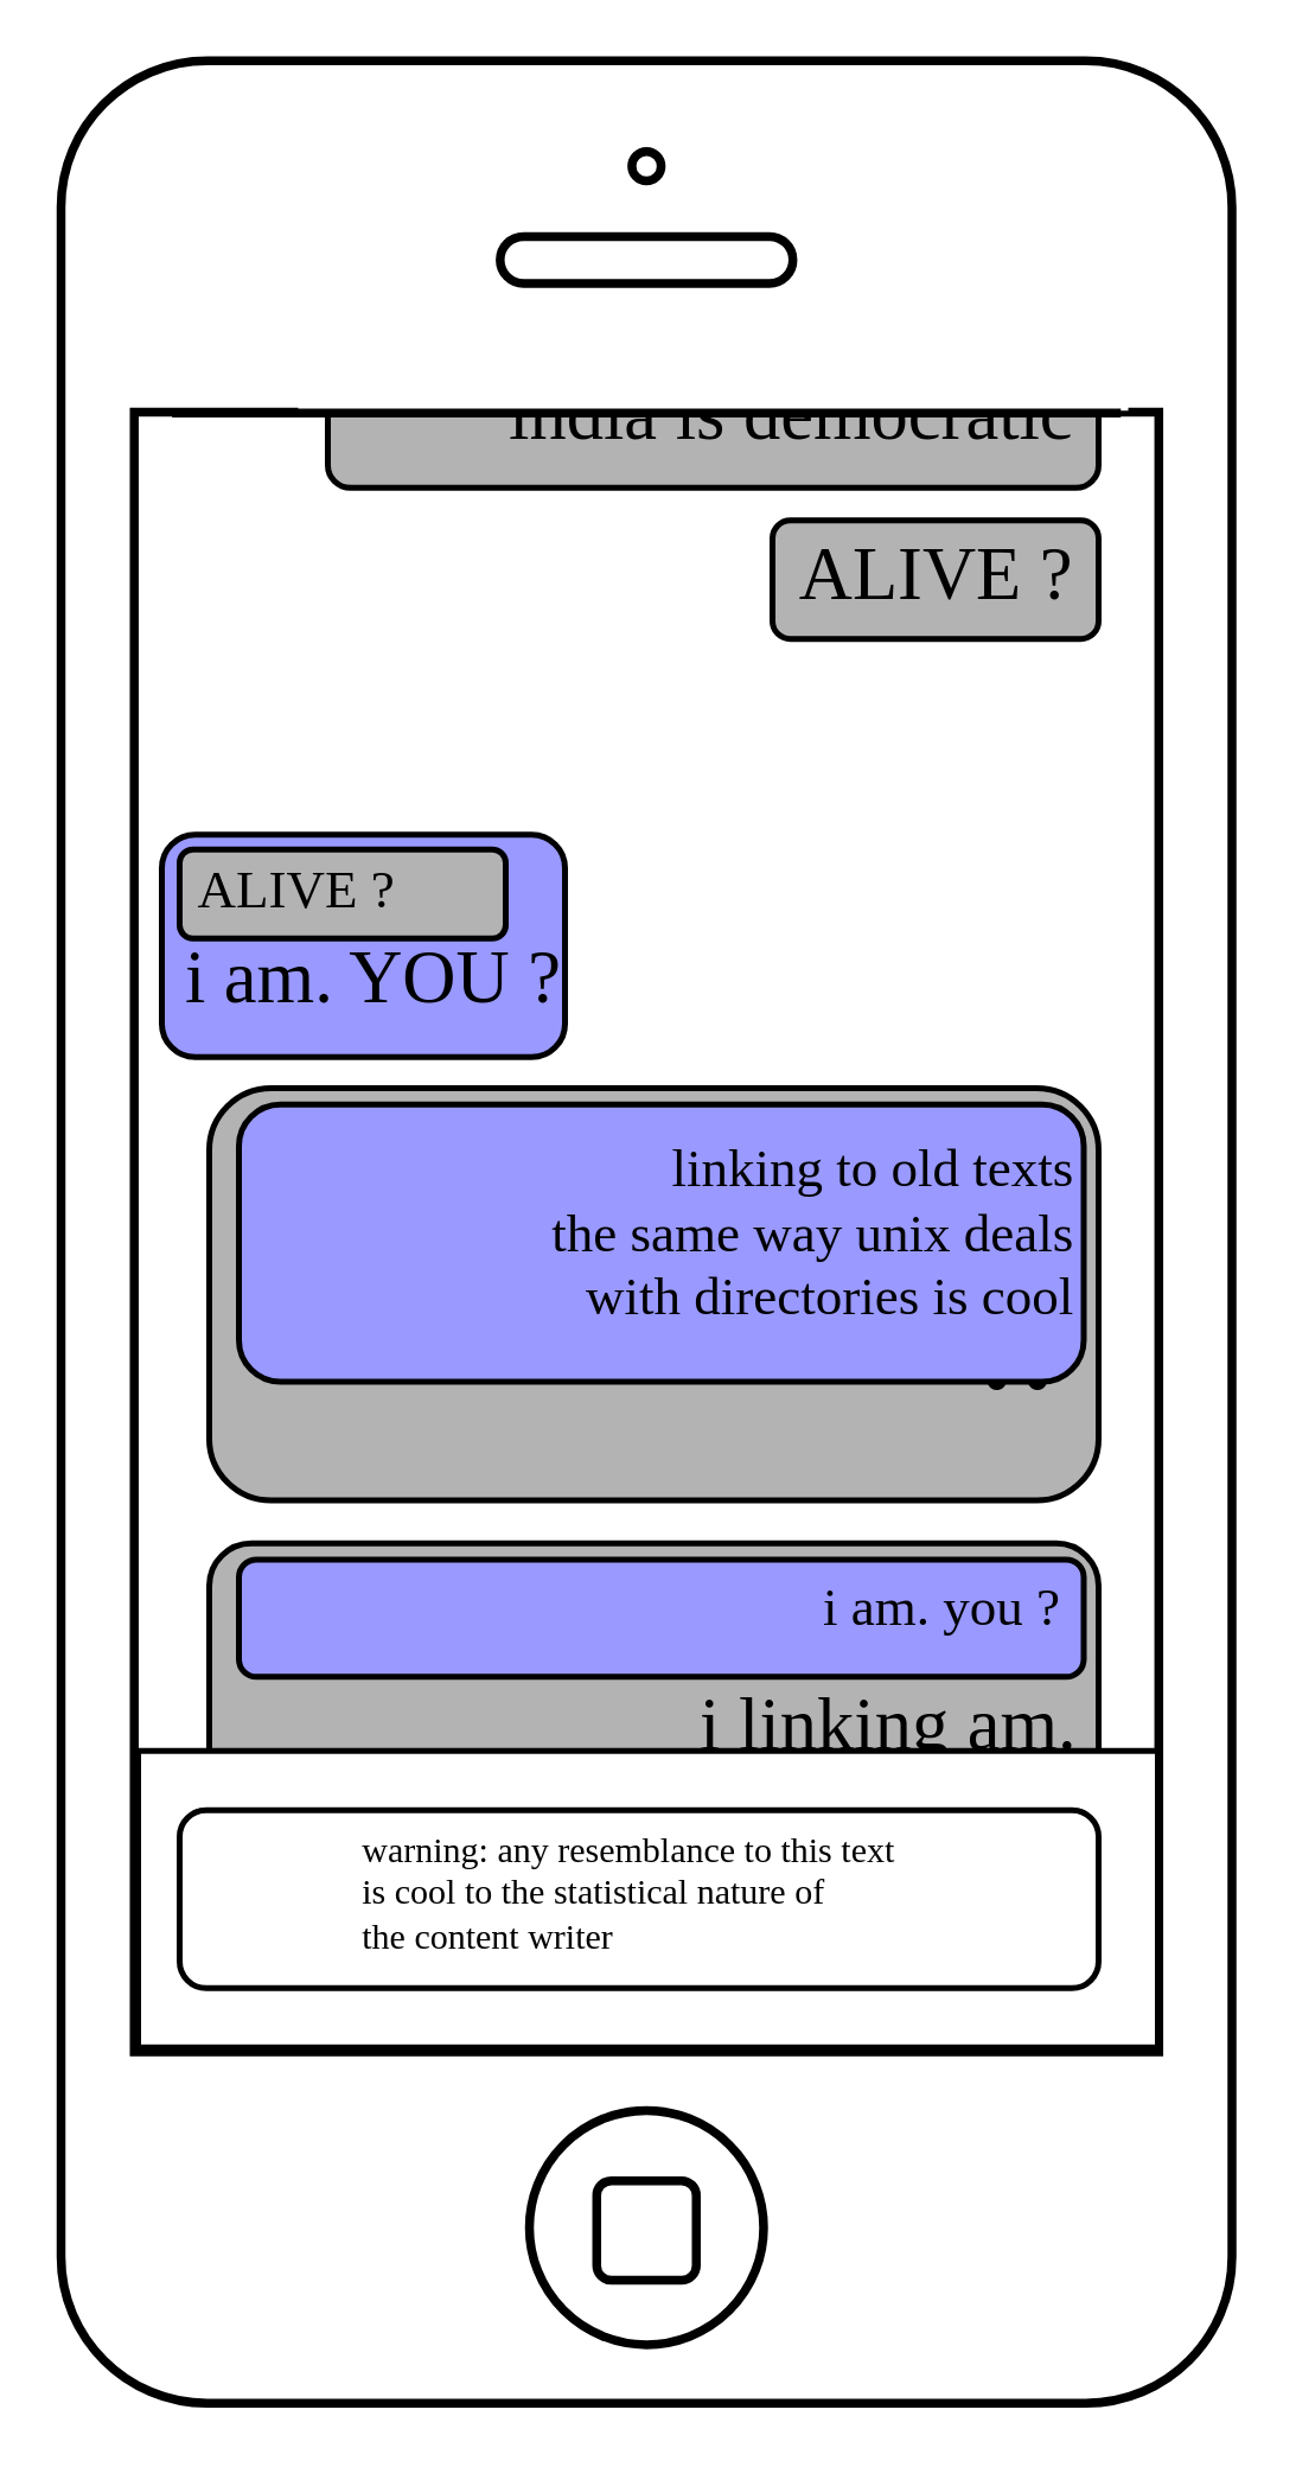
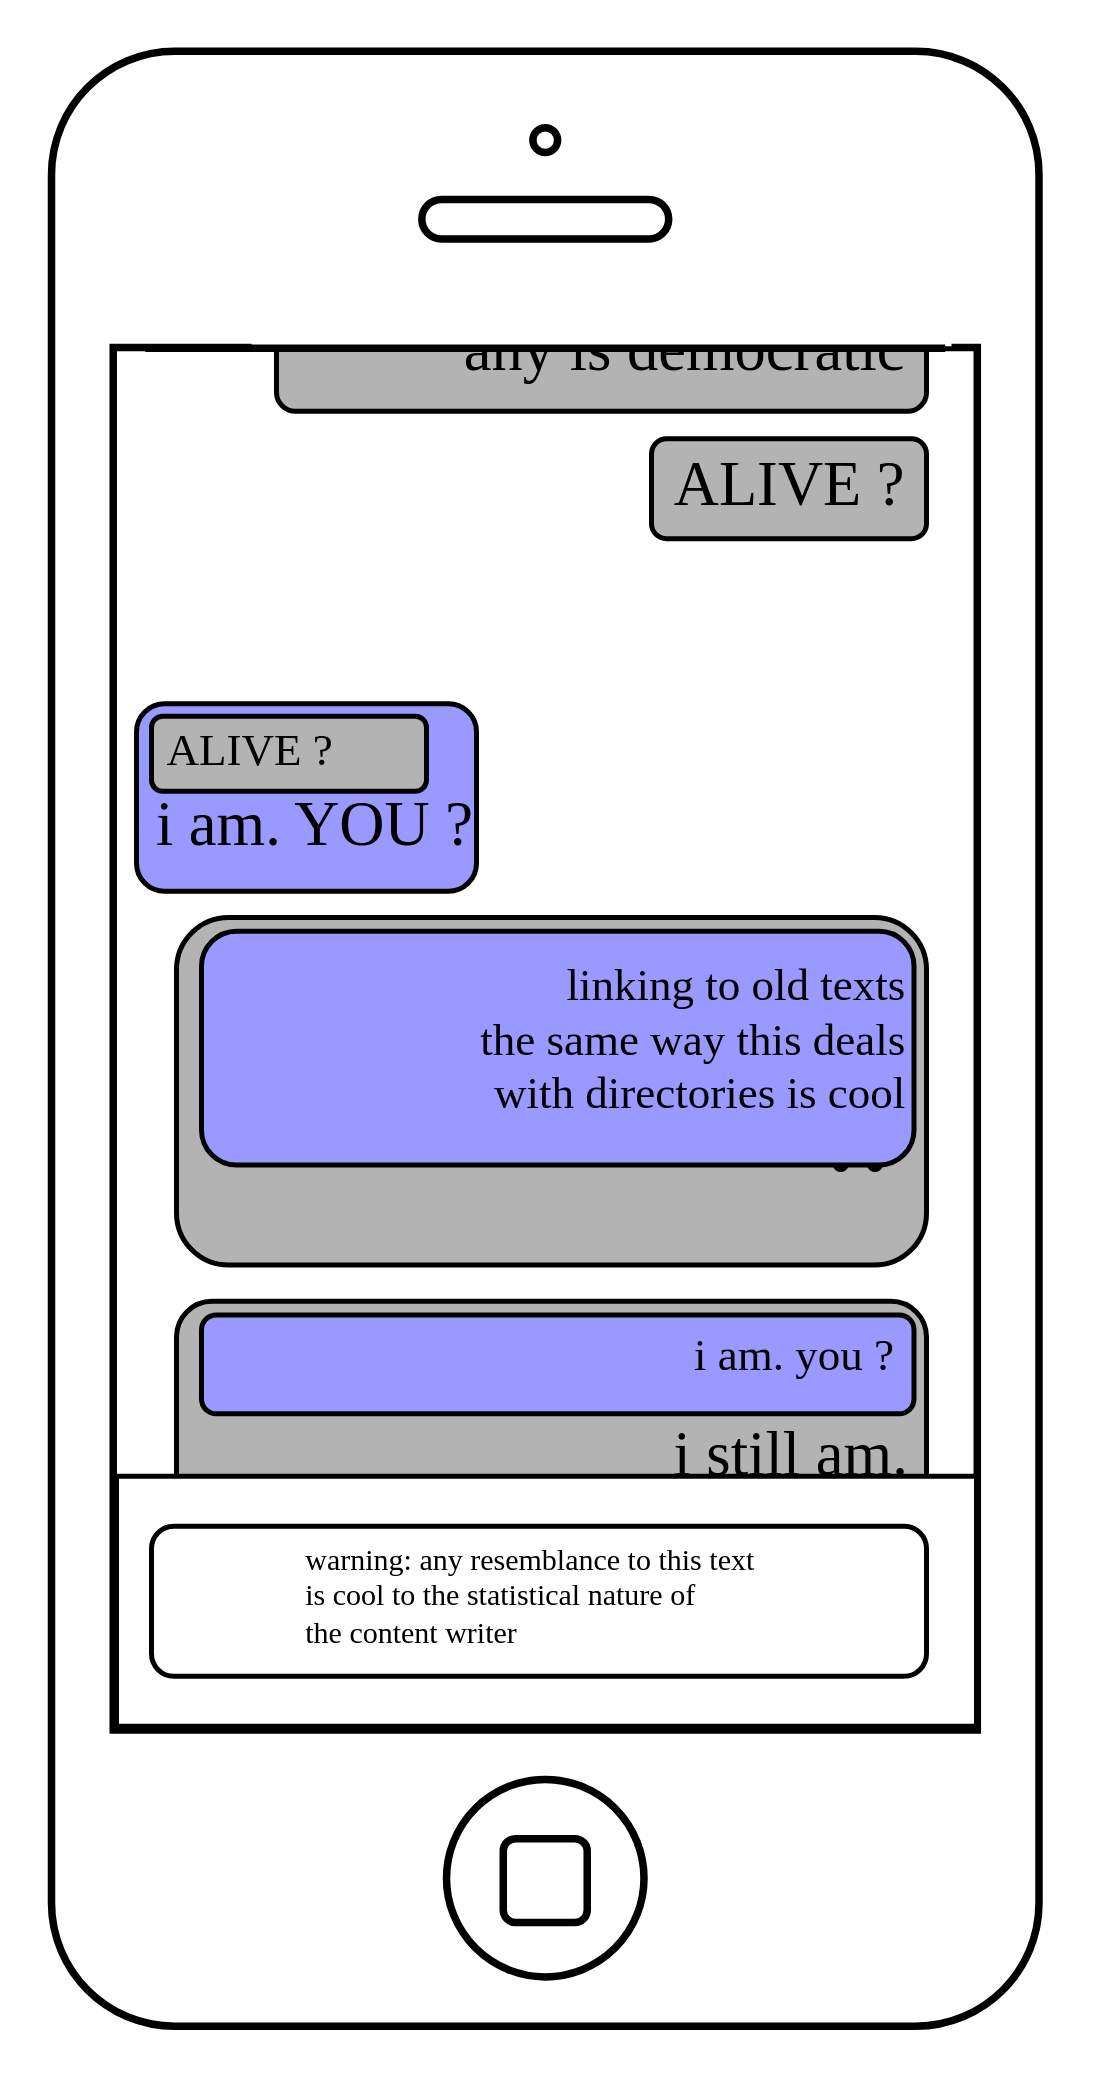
- <mxCell id="7" value="&lt;font style=&quot;font-size: 25px&quot;&gt;india is democratic&amp;nbsp;&lt;/font&gt;" style="rounded=1;whiteSpace=wrap;html=1;strokeColor=#000000;strokeWidth=2;fontFamily=xkcd;align=right;fillColor=#B3B3B3;" vertex="1" parent="1"><mxGeometry x="110" y="113" width="260" height="51" as="geometry" /></mxCell>
+ <mxCell id="7" value="&lt;font style=&quot;font-size: 25px&quot;&gt;any is democratic&amp;nbsp;&lt;/font&gt;" style="rounded=1;whiteSpace=wrap;html=1;strokeColor=#000000;strokeWidth=2;fontFamily=xkcd;align=right;fillColor=#B3B3B3;" vertex="1" parent="1"><mxGeometry x="110" y="113" width="260" height="51" as="geometry" /></mxCell>
- <mxCell id="13" value="&lt;span style=&quot;font-size: 18px&quot;&gt;linking to old texts &lt;br&gt;the same way unix deals &lt;br&gt;with directories is cool&lt;/span&gt;" style="rounded=1;html=1;strokeColor=#000000;strokeWidth=2;fontFamily=xkcd;align=right;whiteSpace=wrap;verticalAlign=middle;spacingBottom=6;spacingRight=1;fillColor=#9999FF;" vertex="1" parent="1"><mxGeometry x="80" y="372" width="285" height="93.5" as="geometry" /></mxCell>
+ <mxCell id="13" value="&lt;span style=&quot;font-size: 18px&quot;&gt;linking to old texts &lt;br&gt;the same way this deals &lt;br&gt;with directories is cool&lt;/span&gt;" style="rounded=1;html=1;strokeColor=#000000;strokeWidth=2;fontFamily=xkcd;align=right;whiteSpace=wrap;verticalAlign=middle;spacingBottom=6;spacingRight=1;fillColor=#9999FF;" vertex="1" parent="1"><mxGeometry x="80" y="372" width="285" height="93.5" as="geometry" /></mxCell>
- <mxCell id="3" value="&lt;font style=&quot;font-size: 25px&quot;&gt;i linking am.&lt;/font&gt;" style="rounded=1;html=1;strokeColor=#000000;strokeWidth=2;fontFamily=xkcd;align=right;whiteSpace=wrap;verticalAlign=middle;spacingTop=26;spacingRight=5;fillColor=#B3B3B3;" vertex="1" parent="1"><mxGeometry x="70" y="520" width="300" height="95" as="geometry" /></mxCell>
+ <mxCell id="3" value="&lt;font style=&quot;font-size: 25px&quot;&gt;i still am.&lt;/font&gt;" style="rounded=1;html=1;strokeColor=#000000;strokeWidth=2;fontFamily=xkcd;align=right;whiteSpace=wrap;verticalAlign=middle;spacingTop=26;spacingRight=5;fillColor=#B3B3B3;" vertex="1" parent="1"><mxGeometry x="70" y="520" width="300" height="95" as="geometry" /></mxCell>
